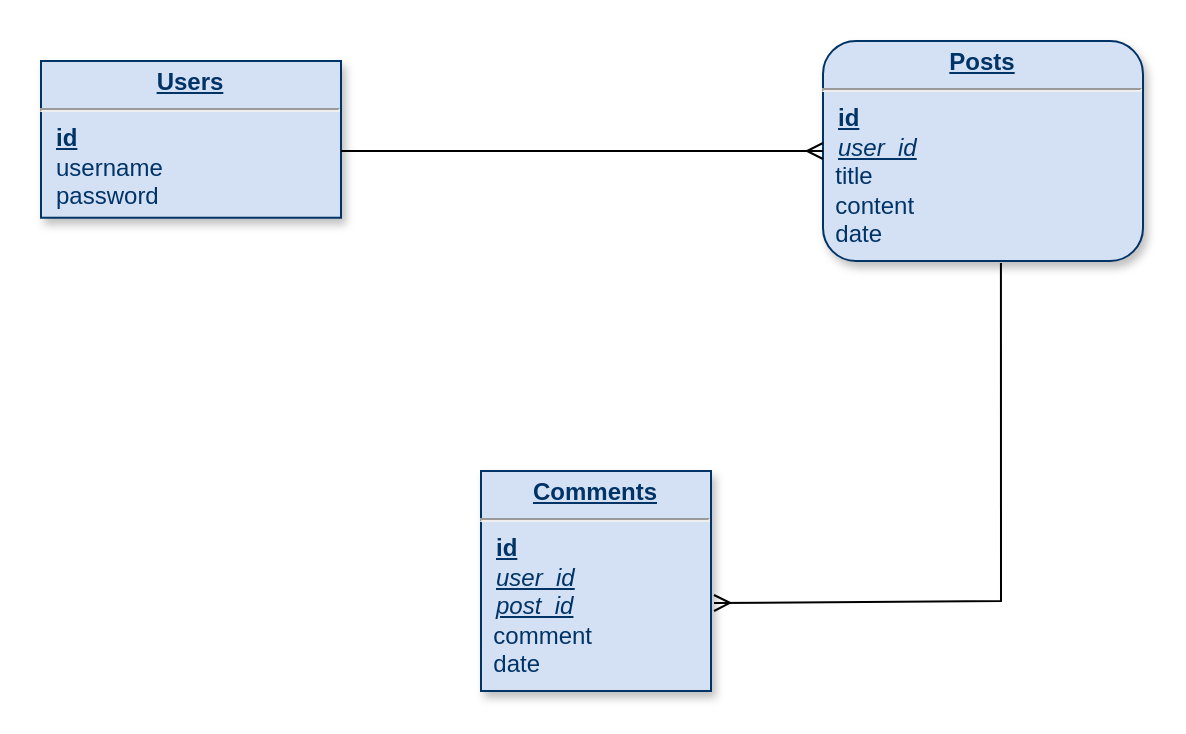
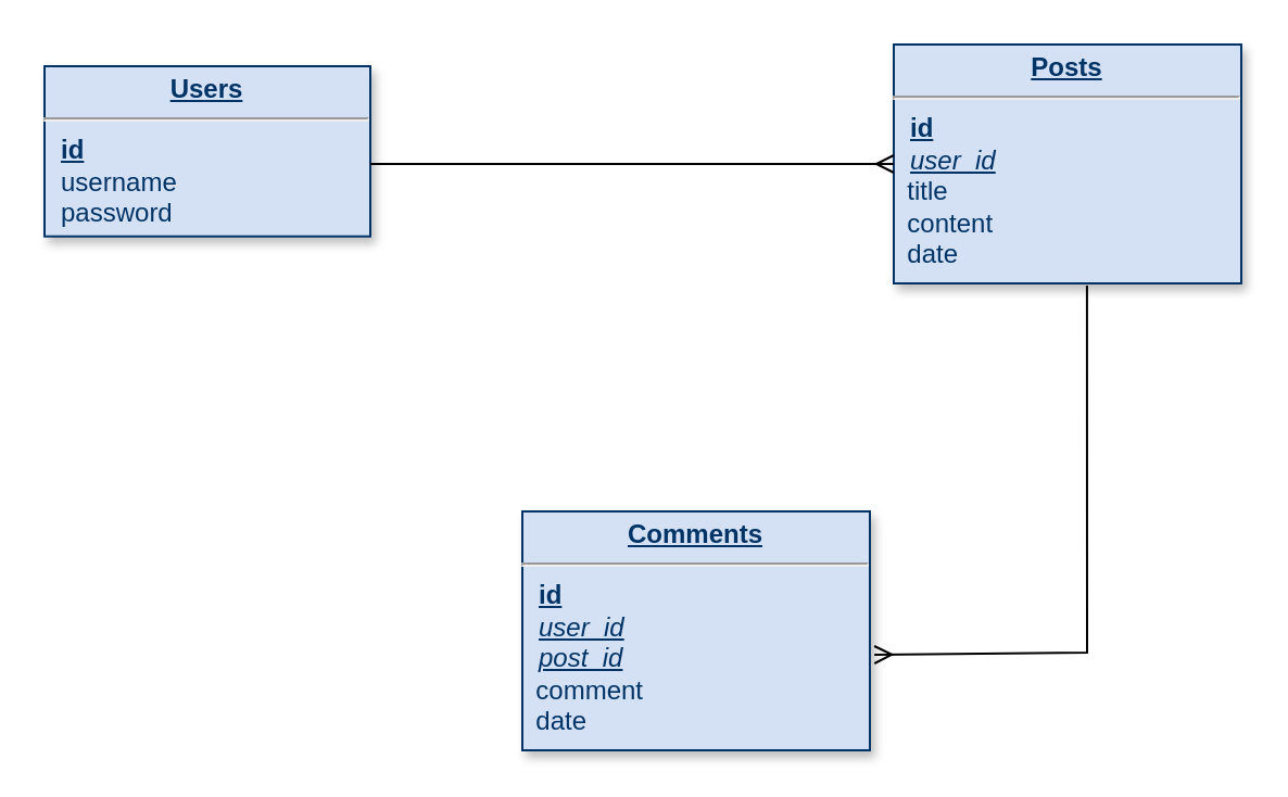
- <mxCell id="2" value="&lt;p style=&quot;margin: 0px ; margin-top: 4px ; text-align: center ; text-decoration: underline&quot;&gt;&lt;strong&gt;Posts&lt;/strong&gt;&lt;/p&gt;&lt;hr&gt;&lt;p style=&quot;margin: 0px ; margin-left: 8px&quot;&gt;&lt;u&gt;&lt;b&gt;id&lt;/b&gt;&lt;/u&gt;&lt;/p&gt;&lt;p style=&quot;margin: 0px ; margin-left: 8px&quot;&gt;&lt;u&gt;&lt;i&gt;user_id&lt;/i&gt;&lt;/u&gt;&lt;/p&gt;&amp;nbsp; title&lt;br&gt;&amp;nbsp; content&lt;br&gt;&amp;nbsp; date&lt;br&gt;&amp;nbsp;" style="verticalAlign=top;align=left;overflow=fill;fontSize=12;fontFamily=Helvetica;html=1;strokeColor=#003366;shadow=1;fillColor=#D4E1F5;fontColor=#003366;rounded=1;" parent="1" vertex="1"><mxGeometry x="411" y="20" width="160" height="110" as="geometry" /></mxCell>
+ <mxCell id="2" value="&lt;p style=&quot;margin: 0px ; margin-top: 4px ; text-align: center ; text-decoration: underline&quot;&gt;&lt;strong&gt;Posts&lt;/strong&gt;&lt;/p&gt;&lt;hr&gt;&lt;p style=&quot;margin: 0px ; margin-left: 8px&quot;&gt;&lt;u&gt;&lt;b&gt;id&lt;/b&gt;&lt;/u&gt;&lt;/p&gt;&lt;p style=&quot;margin: 0px ; margin-left: 8px&quot;&gt;&lt;u&gt;&lt;i&gt;user_id&lt;/i&gt;&lt;/u&gt;&lt;/p&gt;&amp;nbsp; title&lt;br&gt;&amp;nbsp; content&lt;br&gt;&amp;nbsp; date&lt;br&gt;&amp;nbsp;" style="verticalAlign=top;align=left;overflow=fill;fontSize=12;fontFamily=Helvetica;html=1;strokeColor=#003366;shadow=1;fillColor=#D4E1F5;fontColor=#003366" parent="1" vertex="1"><mxGeometry x="411" y="20" width="160" height="110" as="geometry" /></mxCell>
- <mxCell id="4" value="&lt;p style=&quot;margin: 0px ; margin-top: 4px ; text-align: center ; text-decoration: underline&quot;&gt;&lt;strong&gt;Comments&lt;/strong&gt;&lt;/p&gt;&lt;hr&gt;&lt;p style=&quot;margin: 0px ; margin-left: 8px&quot;&gt;&lt;u&gt;&lt;b&gt;id&lt;/b&gt;&lt;/u&gt;&lt;br&gt;&lt;/p&gt;&lt;p style=&quot;margin: 0px ; margin-left: 8px&quot;&gt;&lt;span style=&quot;background-color: initial;&quot;&gt;&lt;i&gt;&lt;u&gt;user_id&lt;/u&gt;&lt;/i&gt;&lt;/span&gt;&lt;/p&gt;&lt;p style=&quot;margin: 0px ; margin-left: 8px&quot;&gt;&lt;span style=&quot;background-color: initial;&quot;&gt;&lt;i&gt;&lt;u&gt;post_id&lt;/u&gt;&lt;/i&gt;&lt;/span&gt;&lt;/p&gt;&amp;nbsp; comment&lt;br&gt;&amp;nbsp; date&lt;br&gt;&amp;nbsp;" style="verticalAlign=top;align=left;overflow=fill;fontSize=12;fontFamily=Helvetica;html=1;strokeColor=#003366;shadow=1;fillColor=#D4E1F5;fontColor=#003366" parent="1" vertex="1"><mxGeometry x="240" y="235" width="115" height="110" as="geometry" /></mxCell>
+ <mxCell id="4" value="&lt;p style=&quot;margin: 0px ; margin-top: 4px ; text-align: center ; text-decoration: underline&quot;&gt;&lt;strong&gt;Comments&lt;/strong&gt;&lt;/p&gt;&lt;hr&gt;&lt;p style=&quot;margin: 0px ; margin-left: 8px&quot;&gt;&lt;u&gt;&lt;b&gt;id&lt;/b&gt;&lt;/u&gt;&lt;br&gt;&lt;/p&gt;&lt;p style=&quot;margin: 0px ; margin-left: 8px&quot;&gt;&lt;span style=&quot;background-color: initial;&quot;&gt;&lt;i&gt;&lt;u&gt;user_id&lt;/u&gt;&lt;/i&gt;&lt;/span&gt;&lt;/p&gt;&lt;p style=&quot;margin: 0px ; margin-left: 8px&quot;&gt;&lt;span style=&quot;background-color: initial;&quot;&gt;&lt;i&gt;&lt;u&gt;post_id&lt;/u&gt;&lt;/i&gt;&lt;/span&gt;&lt;/p&gt;&amp;nbsp; comment&lt;br&gt;&amp;nbsp; date&lt;br&gt;&amp;nbsp;" style="verticalAlign=top;align=left;overflow=fill;fontSize=12;fontFamily=Helvetica;html=1;strokeColor=#003366;shadow=1;fillColor=#D4E1F5;fontColor=#003366" parent="1" vertex="1"><mxGeometry x="240" y="235" width="160" height="110" as="geometry" /></mxCell>
